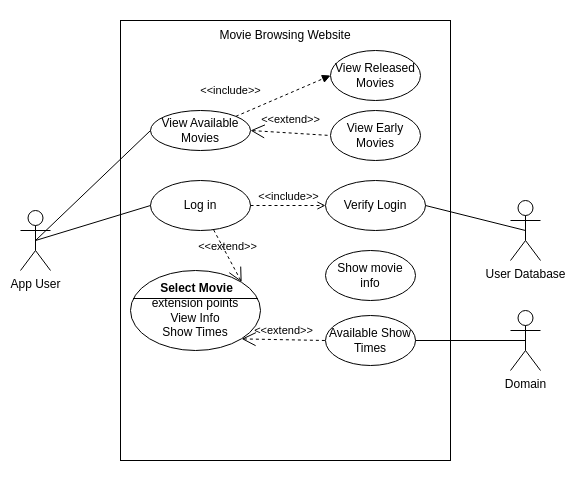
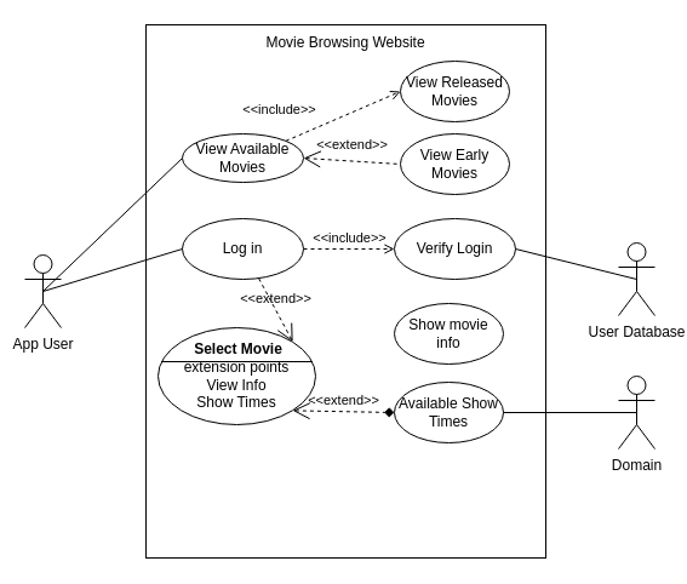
- <mxCell id="18" value="&amp;lt;&amp;lt;include&amp;gt;&amp;gt;" style="edgeStyle=none;html=1;endArrow=block;verticalAlign=bottom;dashed=1;labelBackgroundColor=none;strokeColor=#000000;fontColor=#000000;entryX=0;entryY=0.5;entryDx=0;entryDy=0;exitX=1;exitY=0;exitDx=0;exitDy=0;" edge="1" parent="1" source="9" target="17"><mxGeometry x="-0.962" y="18" width="160" relative="1" as="geometry"><mxPoint x="150" y="74.47" as="sourcePoint" /><mxPoint x="310" y="74.47" as="targetPoint" /><mxPoint as="offset" /></mxGeometry></mxCell>
+ <mxCell id="18" value="&amp;lt;&amp;lt;include&amp;gt;&amp;gt;" style="edgeStyle=none;html=1;endArrow=open;verticalAlign=bottom;dashed=1;labelBackgroundColor=none;strokeColor=#000000;fontColor=#000000;entryX=0;entryY=0.5;entryDx=0;entryDy=0;exitX=1;exitY=0;exitDx=0;exitDy=0;" edge="1" parent="1" source="9" target="17"><mxGeometry x="-0.962" y="18" width="160" relative="1" as="geometry"><mxPoint x="150" y="74.47" as="sourcePoint" /><mxPoint x="310" y="74.47" as="targetPoint" /><mxPoint as="offset" /></mxGeometry></mxCell>
- <mxCell id="23" value="&amp;lt;&amp;lt;extend&amp;gt;&amp;gt;" style="edgeStyle=none;html=1;startArrow=open;endArrow=none;startSize=12;verticalAlign=bottom;dashed=1;labelBackgroundColor=none;strokeColor=#000000;fontColor=#000000;exitX=0.855;exitY=0.855;exitDx=0;exitDy=0;exitPerimeter=0;entryX=0;entryY=0.5;entryDx=0;entryDy=0;" edge="1" parent="1" source="6" target="20"><mxGeometry width="160" relative="1" as="geometry"><mxPoint x="290" y="510" as="sourcePoint" /><mxPoint x="450" y="510" as="targetPoint" /></mxGeometry></mxCell>
+ <mxCell id="23" value="&amp;lt;&amp;lt;extend&amp;gt;&amp;gt;" style="edgeStyle=none;html=1;startArrow=open;endArrow=diamond;startSize=12;verticalAlign=bottom;dashed=1;labelBackgroundColor=none;strokeColor=#000000;fontColor=#000000;exitX=0.855;exitY=0.855;exitDx=0;exitDy=0;exitPerimeter=0;entryX=0;entryY=0.5;entryDx=0;entryDy=0;" edge="1" parent="1" source="6" target="20"><mxGeometry width="160" relative="1" as="geometry"><mxPoint x="290" y="510" as="sourcePoint" /><mxPoint x="450" y="510" as="targetPoint" /></mxGeometry></mxCell>
